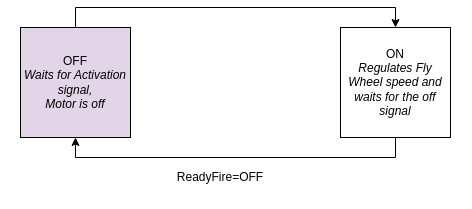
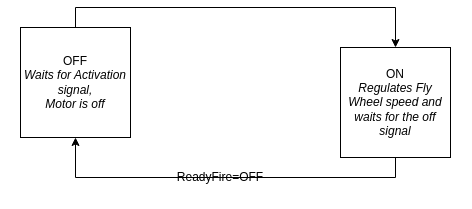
- <mxCell id="3" value="&lt;div&gt;OFF&lt;/div&gt;&lt;div&gt;&lt;i&gt;Waits for Activation signal,&lt;/i&gt;&lt;/div&gt;&lt;div&gt;&lt;i&gt;Motor is off&lt;/i&gt;&lt;br&gt;&lt;/div&gt;" style="whiteSpace=wrap;html=1;aspect=fixed;fillColor=#e1d5e7;" vertex="1" parent="1"><mxGeometry x="20" y="20" width="110" height="110" as="geometry" /></mxCell>
+ <mxCell id="3" value="&lt;div&gt;OFF&lt;/div&gt;&lt;div&gt;&lt;i&gt;Waits for Activation signal,&lt;/i&gt;&lt;/div&gt;&lt;div&gt;&lt;i&gt;Motor is off&lt;/i&gt;&lt;br&gt;&lt;/div&gt;" style="whiteSpace=wrap;html=1;aspect=fixed;" vertex="1" parent="1"><mxGeometry x="20" y="20" width="110" height="110" as="geometry" /></mxCell>
- <mxCell id="5" value="&lt;div&gt;ON&lt;/div&gt;&lt;div&gt;&lt;i&gt;Regulates Fly Wheel speed and waits for the off signal&lt;/i&gt;&lt;br&gt;&lt;/div&gt;" style="whiteSpace=wrap;html=1;aspect=fixed;" vertex="1" parent="1"><mxGeometry x="340" y="20" width="110" height="110" as="geometry" /></mxCell>
+ <mxCell id="5" value="&lt;div&gt;ON&lt;/div&gt;&lt;div&gt;&lt;i&gt;Regulates Fly Wheel speed and waits for the off signal&lt;/i&gt;&lt;br&gt;&lt;/div&gt;" style="whiteSpace=wrap;html=1;aspect=fixed;" vertex="1" parent="1"><mxGeometry x="340" y="40" width="110" height="110" as="geometry" /></mxCell>
